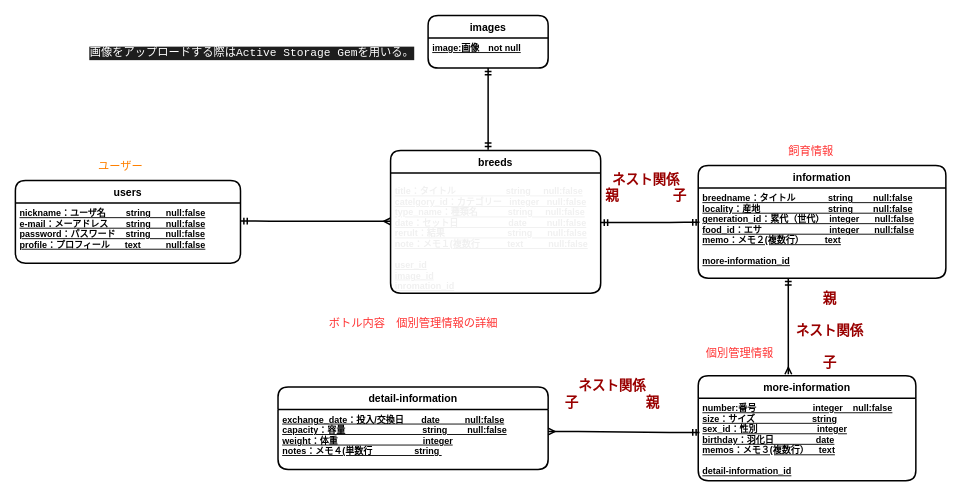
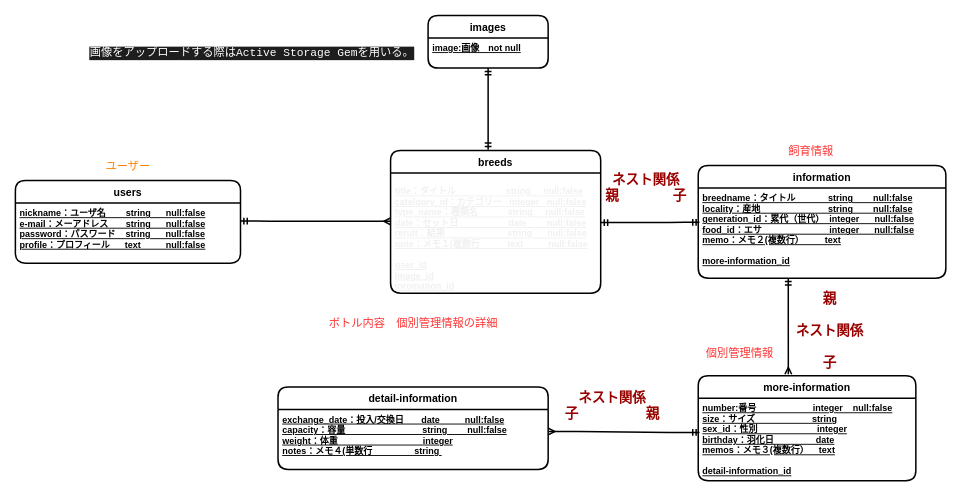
- <mxCell id="22" value="&lt;font style=&quot;font-size: 15px&quot;&gt;ユーザー&lt;/font&gt;" style="text;html=1;align=center;verticalAlign=middle;resizable=0;points=[];autosize=1;fontColor=#FF8000;" parent="1" vertex="1"><mxGeometry x="125" y="210" width="70" height="20" as="geometry" /></mxCell>
+ <mxCell id="22" value="&lt;font style=&quot;font-size: 15px&quot;&gt;ユーザー&lt;/font&gt;" style="text;html=1;align=center;verticalAlign=middle;resizable=0;points=[];autosize=1;fontColor=#FF8000;" parent="1" vertex="1"><mxGeometry x="135" y="210" width="70" height="20" as="geometry" /></mxCell>
- <mxCell id="26" value="&lt;font color=&quot;#990000&quot; style=&quot;font-size: 18px&quot;&gt;&lt;b&gt;ネスト関係&lt;br&gt;子　　　　　親&lt;/b&gt;&lt;/font&gt;&lt;font&gt;&lt;b&gt;&lt;br&gt;&lt;/b&gt;&lt;/font&gt;" style="text;html=1;align=center;verticalAlign=middle;resizable=0;points=[];autosize=1;" vertex="1" parent="1"><mxGeometry x="745" y="505" width="140" height="40" as="geometry" /></mxCell>
+ <mxCell id="26" value="&lt;font color=&quot;#990000&quot; style=&quot;font-size: 18px&quot;&gt;&lt;b&gt;ネスト関係&lt;br&gt;子　　　　　親&lt;/b&gt;&lt;/font&gt;&lt;font&gt;&lt;b&gt;&lt;br&gt;&lt;/b&gt;&lt;/font&gt;" style="text;html=1;align=center;verticalAlign=middle;resizable=0;points=[];autosize=1;" vertex="1" parent="1"><mxGeometry x="745" y="520" width="140" height="40" as="geometry" /></mxCell>
